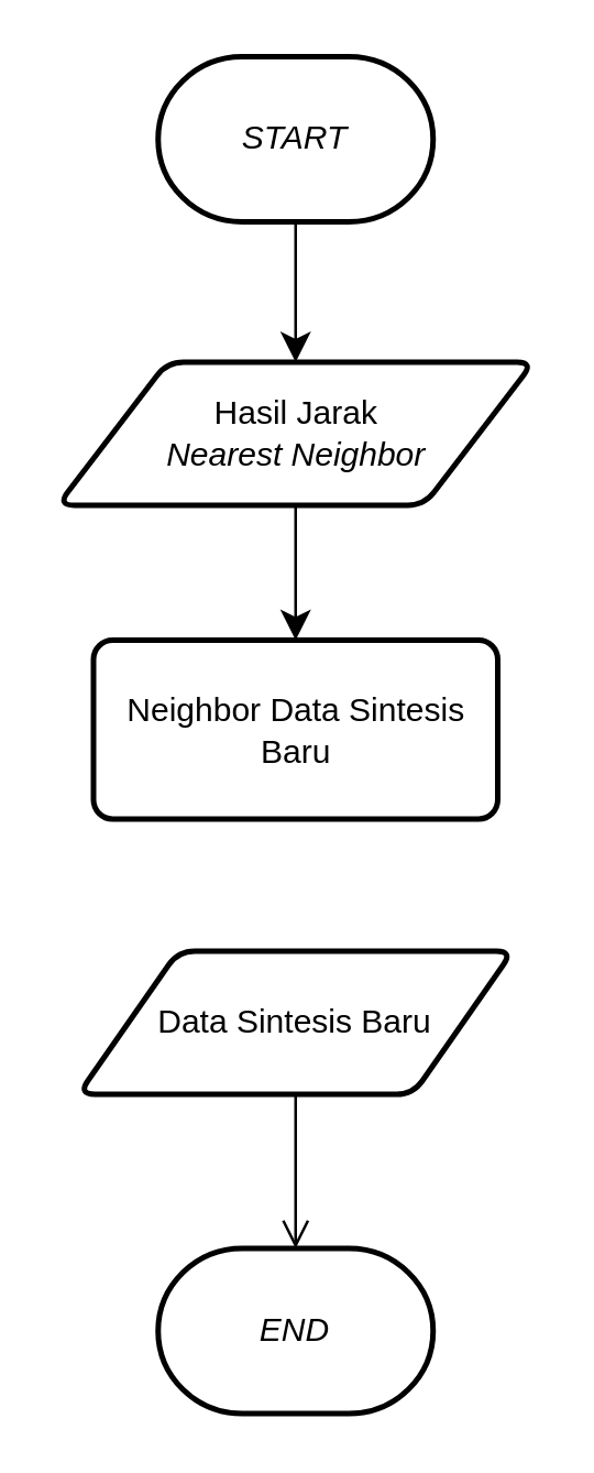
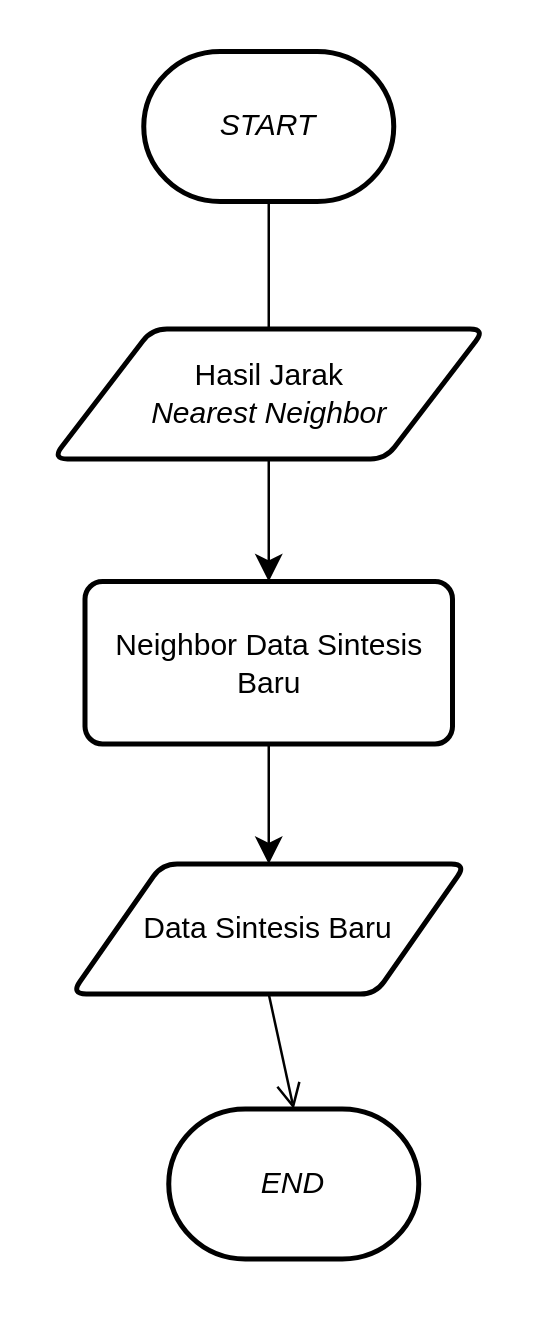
- <mxCell id="9" value="" style="endArrow=classic;html=1;rounded=0;fontSize=12;startSize=8;endSize=8;curved=1;exitX=0.5;exitY=1;exitDx=0;exitDy=0;exitPerimeter=0;entryX=0.5;entryY=0;entryDx=0;entryDy=0;" edge="1" parent="1" source="2" target="5"><mxGeometry width="50" height="50" relative="1" as="geometry"><mxPoint x="91" y="303" as="sourcePoint" /><mxPoint x="141" y="253" as="targetPoint" /></mxGeometry></mxCell>
+ <mxCell id="9" value="" style="endArrow=none;html=1;rounded=0;fontSize=12;startSize=8;endSize=8;curved=1;exitX=0.5;exitY=1;exitDx=0;exitDy=0;exitPerimeter=0;entryX=0.5;entryY=0;entryDx=0;entryDy=0;" edge="1" parent="1" source="2" target="5"><mxGeometry width="50" height="50" relative="1" as="geometry"><mxPoint x="91" y="303" as="sourcePoint" /><mxPoint x="141" y="253" as="targetPoint" /></mxGeometry></mxCell>
+ <mxCell id="6" style="edgeStyle=none;curved=1;rounded=0;orthogonalLoop=1;jettySize=auto;html=1;exitX=0.5;exitY=1;exitDx=0;exitDy=0;entryX=0.5;entryY=0;entryDx=0;entryDy=0;fontSize=12;startSize=8;endSize=8;" edge="1" parent="1" source="7" target="8"><mxGeometry relative="1" as="geometry" /></mxCell>
- <mxCell id="3" value="&lt;i&gt;END&lt;/i&gt;" style="strokeWidth=2;html=1;shape=mxgraph.flowchart.terminator;whiteSpace=wrap;" vertex="1" parent="1"><mxGeometry x="57" y="453" width="100" height="60" as="geometry" /></mxCell>
+ <mxCell id="3" value="&lt;i&gt;END&lt;/i&gt;" style="strokeWidth=2;html=1;shape=mxgraph.flowchart.terminator;whiteSpace=wrap;" vertex="1" parent="1"><mxGeometry x="67" y="443" width="100" height="60" as="geometry" /></mxCell>
